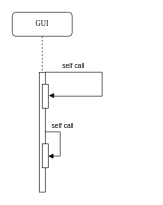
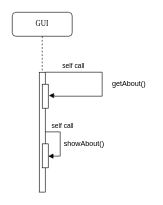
+ <mxCell id="8" value="getAbout()&lt;br&gt;" style="text;html=1;strokeColor=none;fillColor=none;align=center;verticalAlign=middle;whiteSpace=wrap;rounded=0;" vertex="1" parent="1"><mxGeometry x="180" y="130" width="70" height="20" as="geometry" /></mxCell>
+ <mxCell id="9" value="showAbout()" style="text;html=1;strokeColor=none;fillColor=none;align=center;verticalAlign=middle;whiteSpace=wrap;rounded=0;" vertex="1" parent="1"><mxGeometry x="120" y="229.5" width="40" height="20" as="geometry" /></mxCell>
